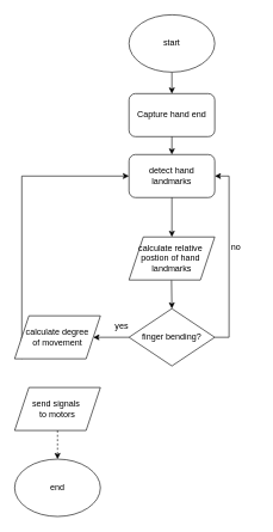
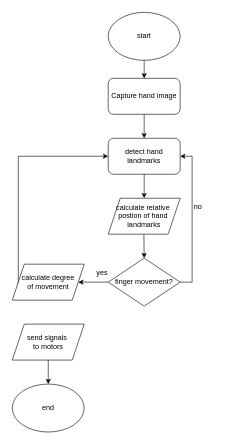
- <mxCell id="2" value="Capture hand end" style="rounded=1;whiteSpace=wrap;html=1;" vertex="1" parent="1"><mxGeometry x="180" y="130" width="120" height="60" as="geometry" /></mxCell>
+ <mxCell id="2" value="Capture hand image" style="rounded=1;whiteSpace=wrap;html=1;" vertex="1" parent="1"><mxGeometry x="180" y="130" width="120" height="60" as="geometry" /></mxCell>
- <mxCell id="3" value="detect hand landmarks" style="rounded=1;whiteSpace=wrap;html=1;" vertex="1" parent="1"><mxGeometry x="180" y="215" width="120" height="60" as="geometry" /></mxCell>
+ <mxCell id="3" value="detect hand landmarks" style="rounded=1;whiteSpace=wrap;html=1;" vertex="1" parent="1"><mxGeometry x="180" y="230" width="120" height="60" as="geometry" /></mxCell>
- <mxCell id="18" value="finger bending?" style="rhombus;whiteSpace=wrap;html=1;" vertex="1" parent="1"><mxGeometry x="180" y="430" width="120" height="80" as="geometry" /></mxCell>
+ <mxCell id="18" value="finger movement?" style="rhombus;whiteSpace=wrap;html=1;" vertex="1" parent="1"><mxGeometry x="180" y="430" width="120" height="80" as="geometry" /></mxCell>
- <mxCell id="10" style="edgeStyle=orthogonalEdgeStyle;rounded=0;orthogonalLoop=1;jettySize=auto;html=1;entryX=0.5;entryY=0;entryDx=0;entryDy=0;exitX=0.5;exitY=1;exitDx=0;exitDy=0;dashed=1;" edge="1" parent="1" source="19" target="15"><mxGeometry relative="1" as="geometry"><mxPoint x="116" y="570" as="sourcePoint" /></mxGeometry></mxCell>
+ <mxCell id="10" style="edgeStyle=orthogonalEdgeStyle;rounded=0;orthogonalLoop=1;jettySize=auto;html=1;entryX=0.5;entryY=0;entryDx=0;entryDy=0;exitX=0.5;exitY=1;exitDx=0;exitDy=0;" edge="1" parent="1" source="19" target="15"><mxGeometry relative="1" as="geometry"><mxPoint x="116" y="570" as="sourcePoint" /></mxGeometry></mxCell>
